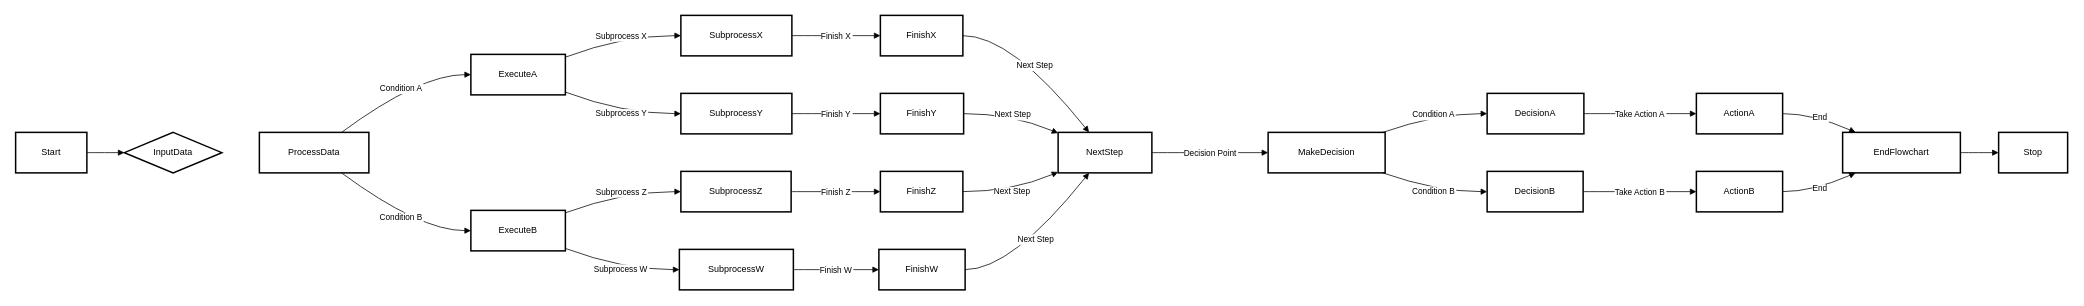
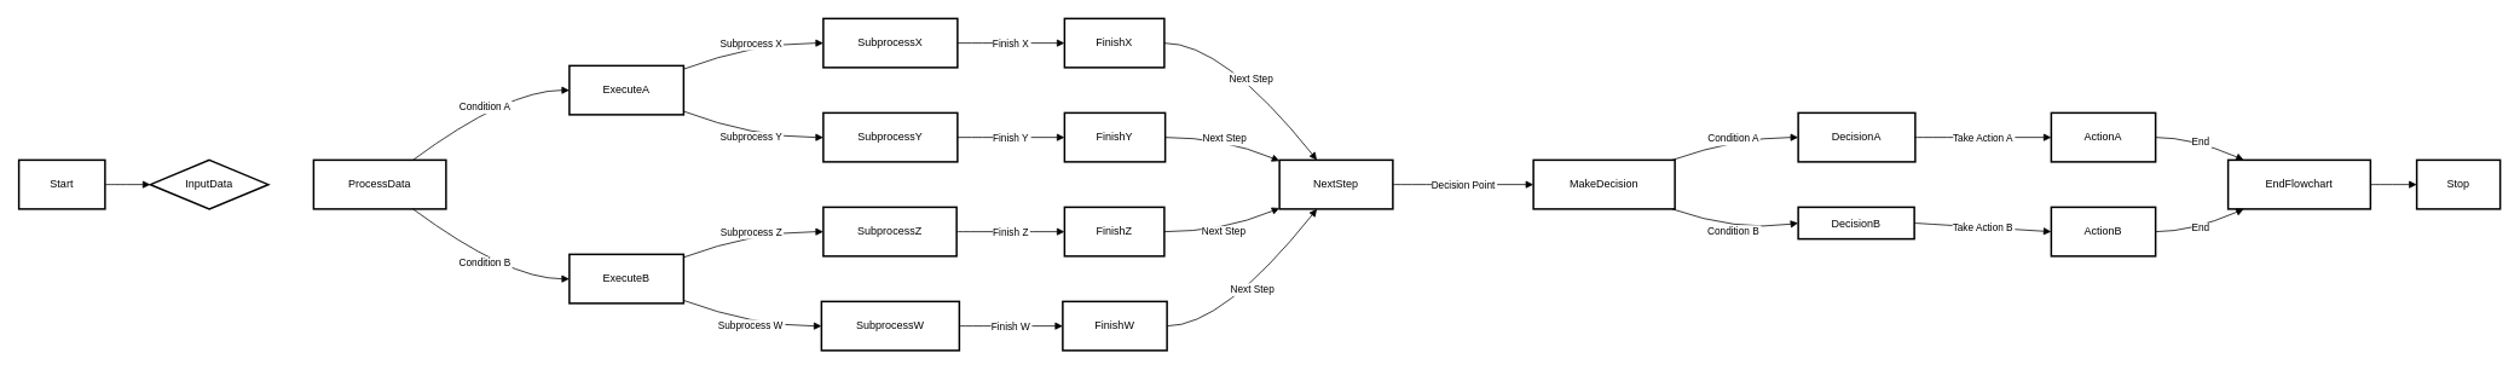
- <mxCell id="18" value="DecisionB" style="whiteSpace=wrap;strokeWidth=2;" vertex="1" parent="1"><mxGeometry x="1982" y="228" width="128" height="54" as="geometry" /></mxCell>
+ <mxCell id="18" value="DecisionB" style="whiteSpace=wrap;strokeWidth=2;" vertex="1" parent="1"><mxGeometry x="1982" y="228" width="128" height="35" as="geometry" /></mxCell>
